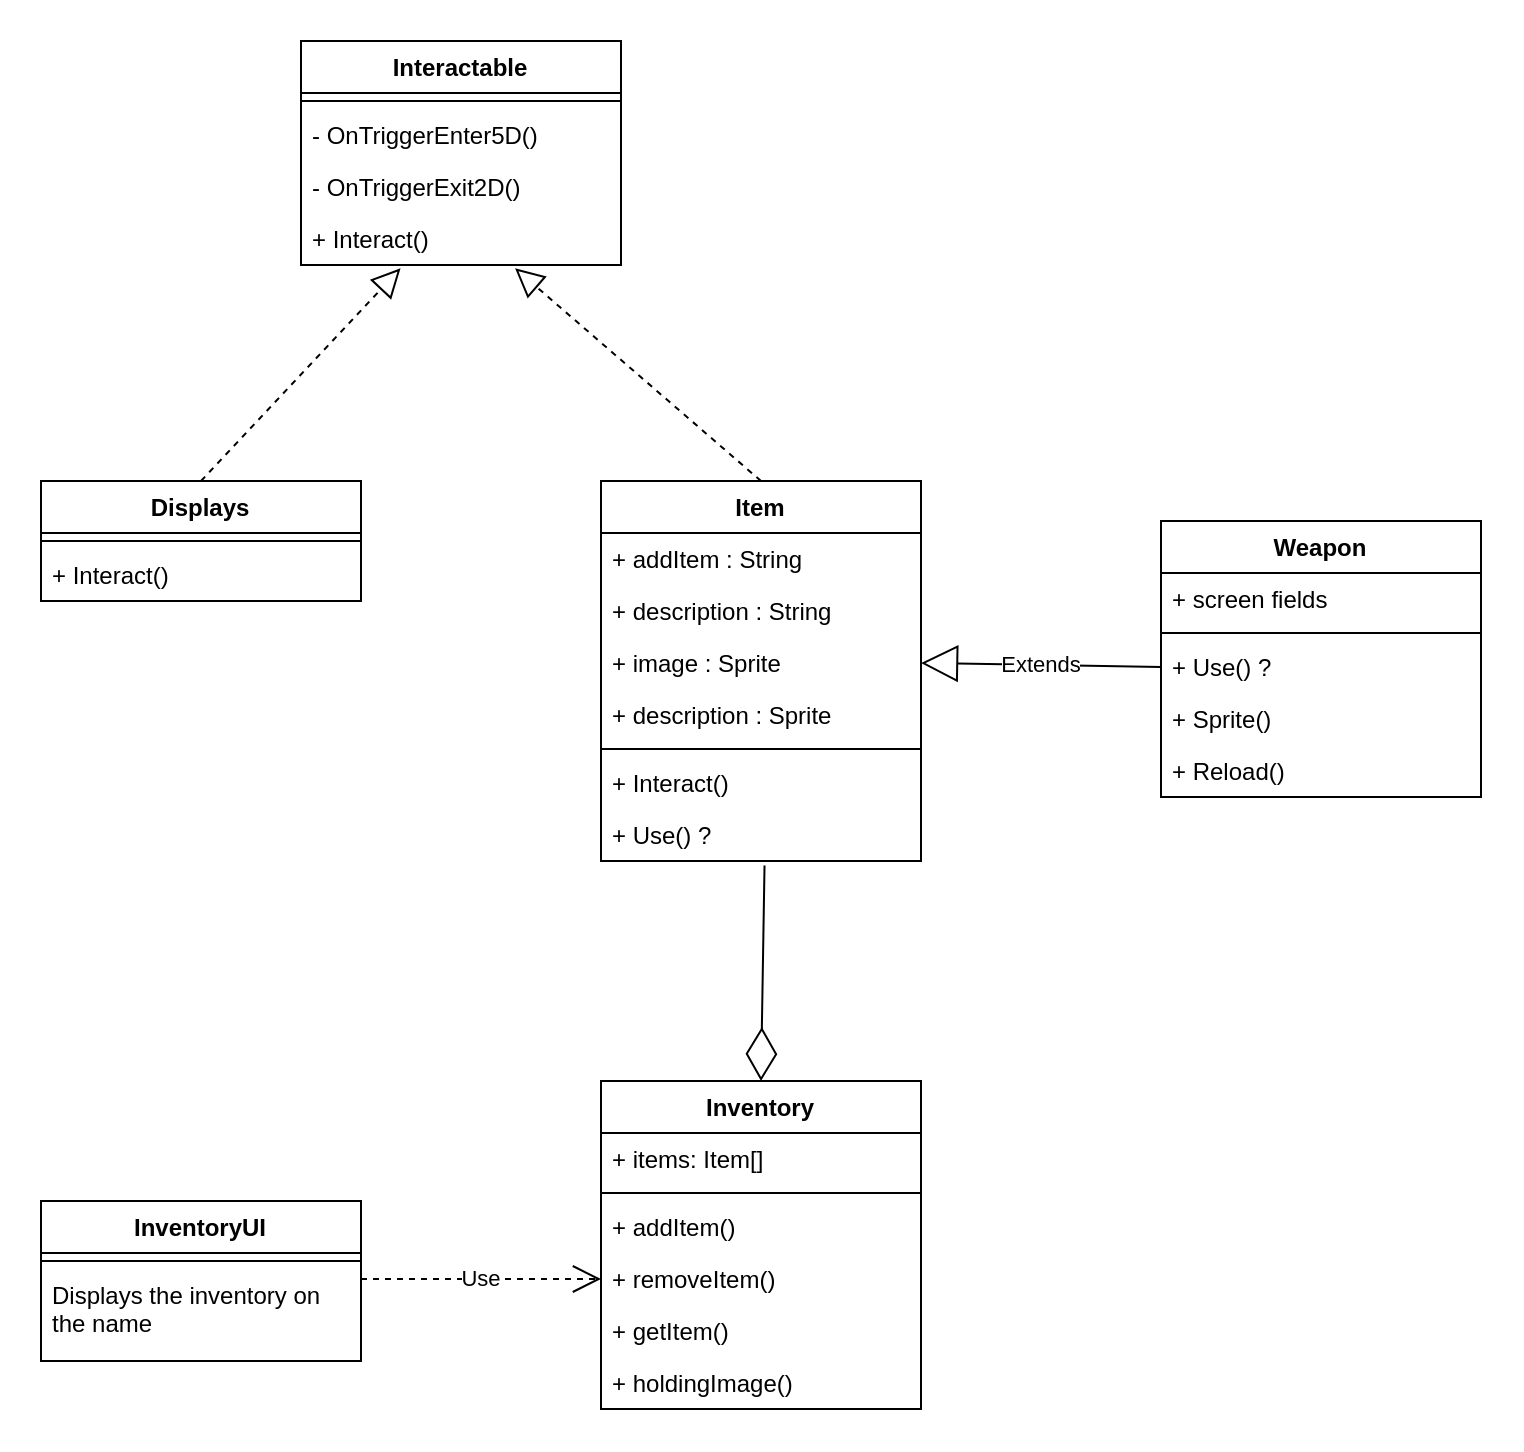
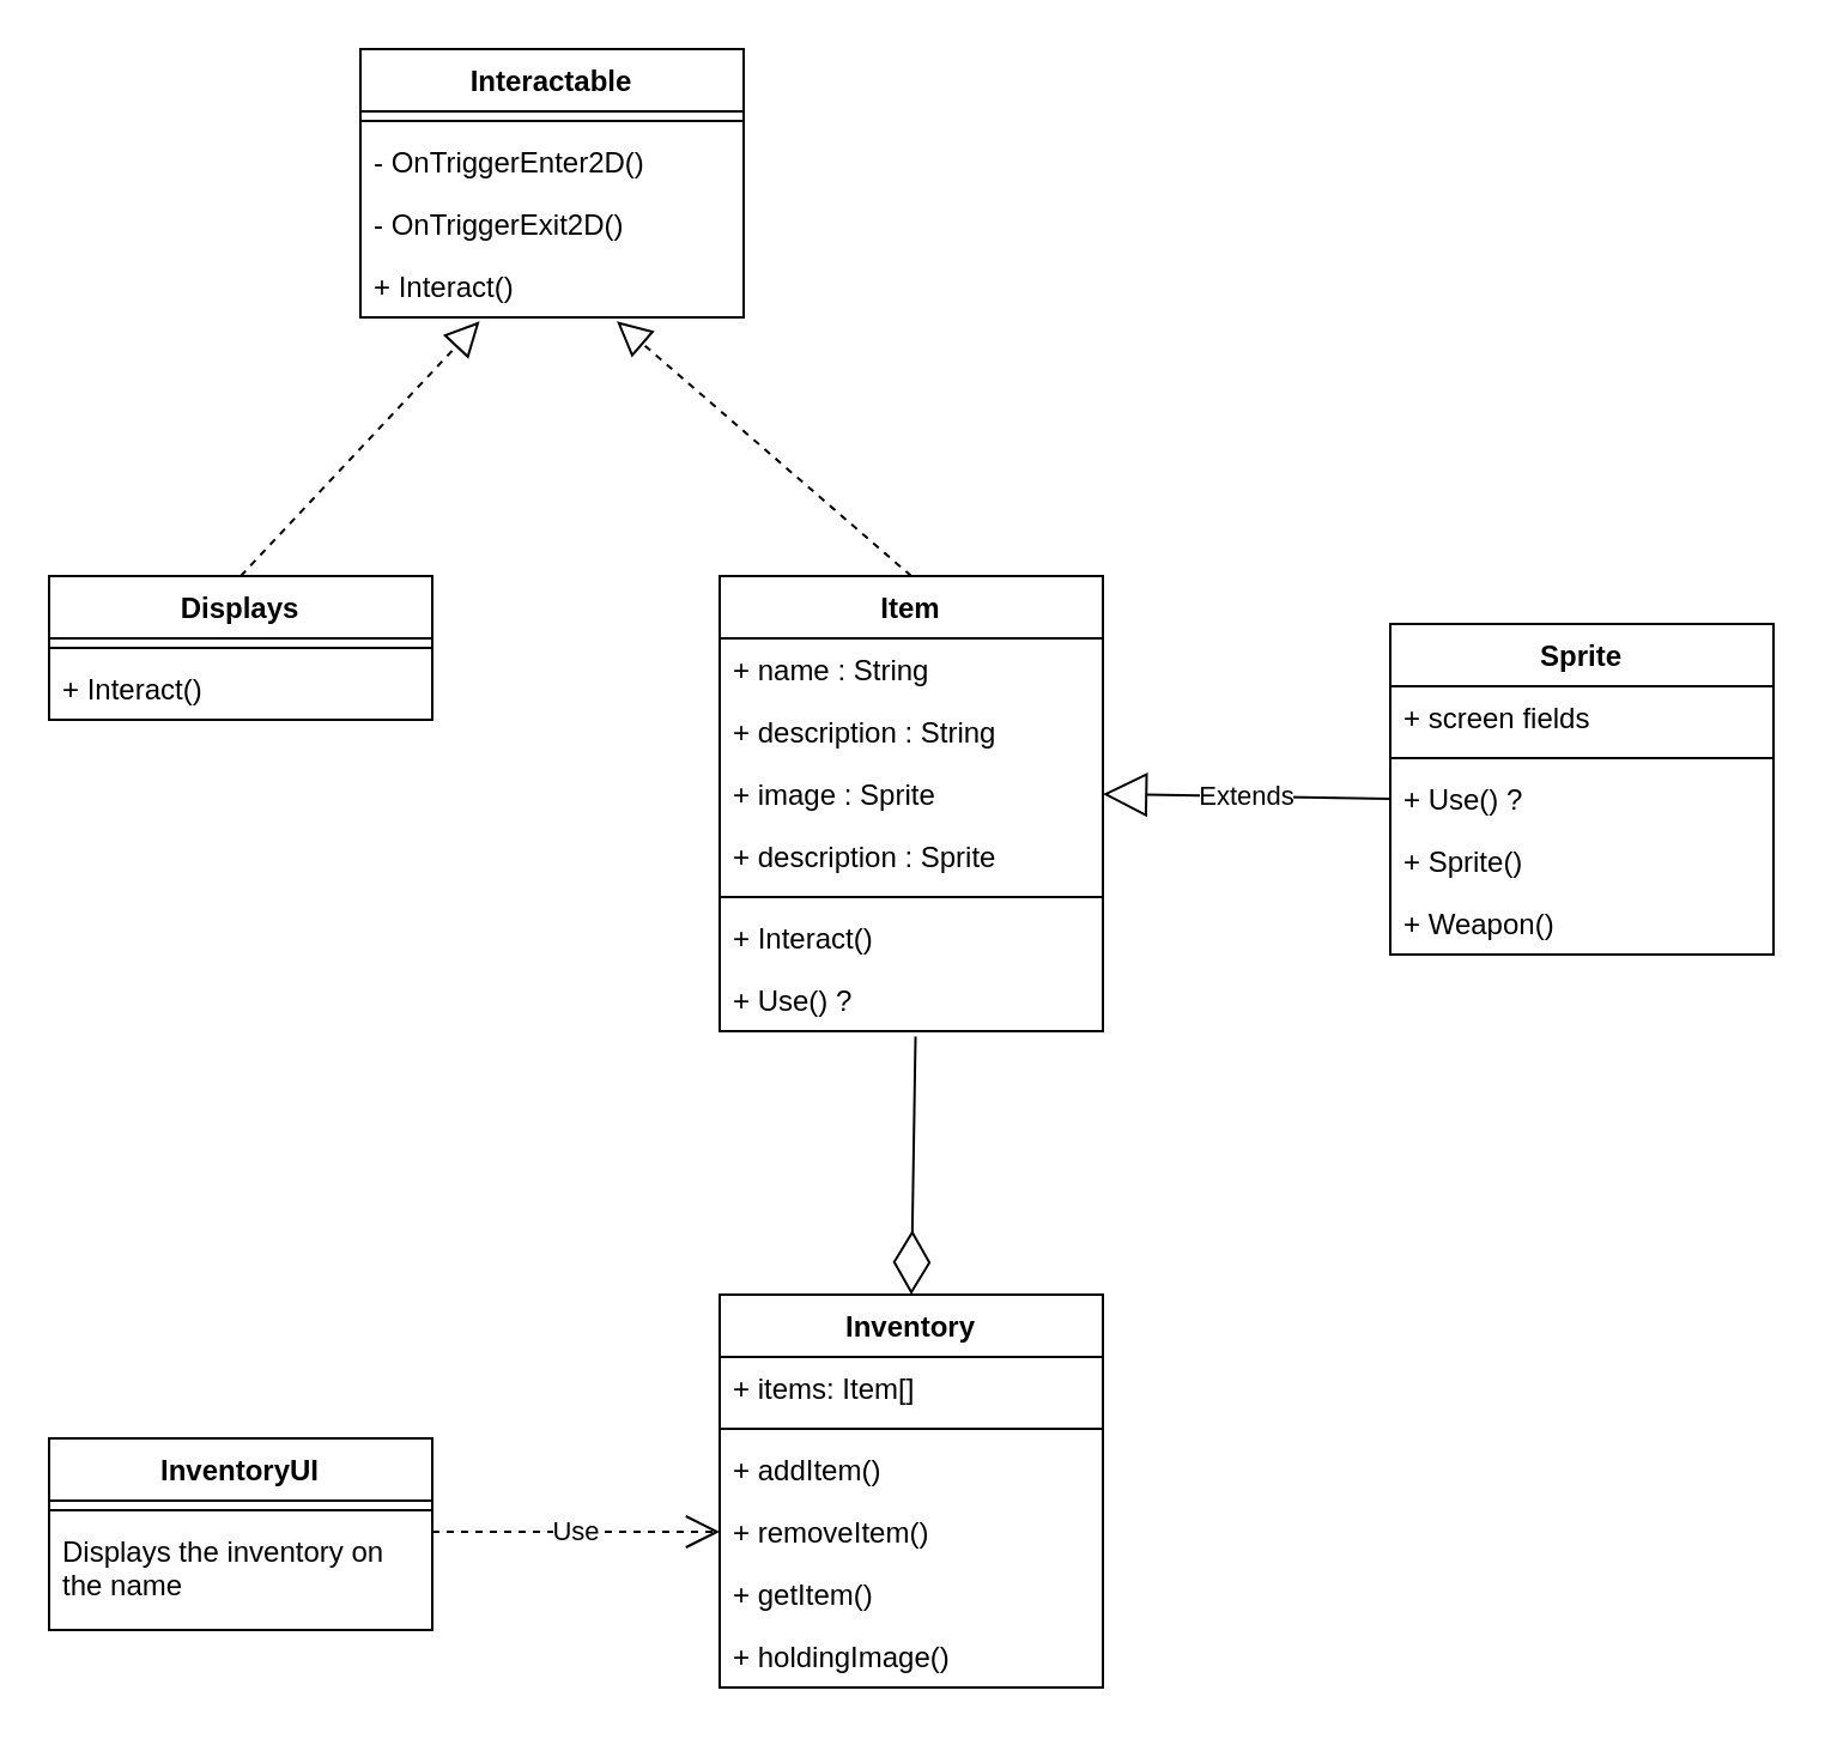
- <mxCell id="9" value="- OnTriggerEnter5D()" style="text;strokeColor=none;fillColor=none;align=left;verticalAlign=top;spacingLeft=4;spacingRight=4;overflow=hidden;rotatable=0;points=[[0,0.5],[1,0.5]];portConstraint=eastwest;" vertex="1" parent="7"><mxGeometry y="34" width="160" height="26" as="geometry" /></mxCell>
+ <mxCell id="9" value="- OnTriggerEnter2D()" style="text;strokeColor=none;fillColor=none;align=left;verticalAlign=top;spacingLeft=4;spacingRight=4;overflow=hidden;rotatable=0;points=[[0,0.5],[1,0.5]];portConstraint=eastwest;" vertex="1" parent="7"><mxGeometry y="34" width="160" height="26" as="geometry" /></mxCell>
- <mxCell id="21" value="Weapon" style="swimlane;fontStyle=1;align=center;verticalAlign=top;childLayout=stackLayout;horizontal=1;startSize=26;horizontalStack=0;resizeParent=1;resizeParentMax=0;resizeLast=0;collapsible=1;marginBottom=0;" vertex="1" parent="1"><mxGeometry x="580" y="260" width="160" height="138" as="geometry" /></mxCell>
+ <mxCell id="21" value="Sprite" style="swimlane;fontStyle=1;align=center;verticalAlign=top;childLayout=stackLayout;horizontal=1;startSize=26;horizontalStack=0;resizeParent=1;resizeParentMax=0;resizeLast=0;collapsible=1;marginBottom=0;" vertex="1" parent="1"><mxGeometry x="580" y="260" width="160" height="138" as="geometry" /></mxCell>
- <mxCell id="13" value="+ addItem : String" style="text;strokeColor=none;fillColor=none;align=left;verticalAlign=top;spacingLeft=4;spacingRight=4;overflow=hidden;rotatable=0;points=[[0,0.5],[1,0.5]];portConstraint=eastwest;" vertex="1" parent="12"><mxGeometry y="26" width="160" height="26" as="geometry" /></mxCell>
+ <mxCell id="13" value="+ name : String" style="text;strokeColor=none;fillColor=none;align=left;verticalAlign=top;spacingLeft=4;spacingRight=4;overflow=hidden;rotatable=0;points=[[0,0.5],[1,0.5]];portConstraint=eastwest;" vertex="1" parent="12"><mxGeometry y="26" width="160" height="26" as="geometry" /></mxCell>
- <mxCell id="26" value="+ Reload()" style="text;strokeColor=none;fillColor=none;align=left;verticalAlign=top;spacingLeft=4;spacingRight=4;overflow=hidden;rotatable=0;points=[[0,0.5],[1,0.5]];portConstraint=eastwest;" vertex="1" parent="21"><mxGeometry y="112" width="160" height="26" as="geometry" /></mxCell>
+ <mxCell id="26" value="+ Weapon()" style="text;strokeColor=none;fillColor=none;align=left;verticalAlign=top;spacingLeft=4;spacingRight=4;overflow=hidden;rotatable=0;points=[[0,0.5],[1,0.5]];portConstraint=eastwest;" vertex="1" parent="21"><mxGeometry y="112" width="160" height="26" as="geometry" /></mxCell>
